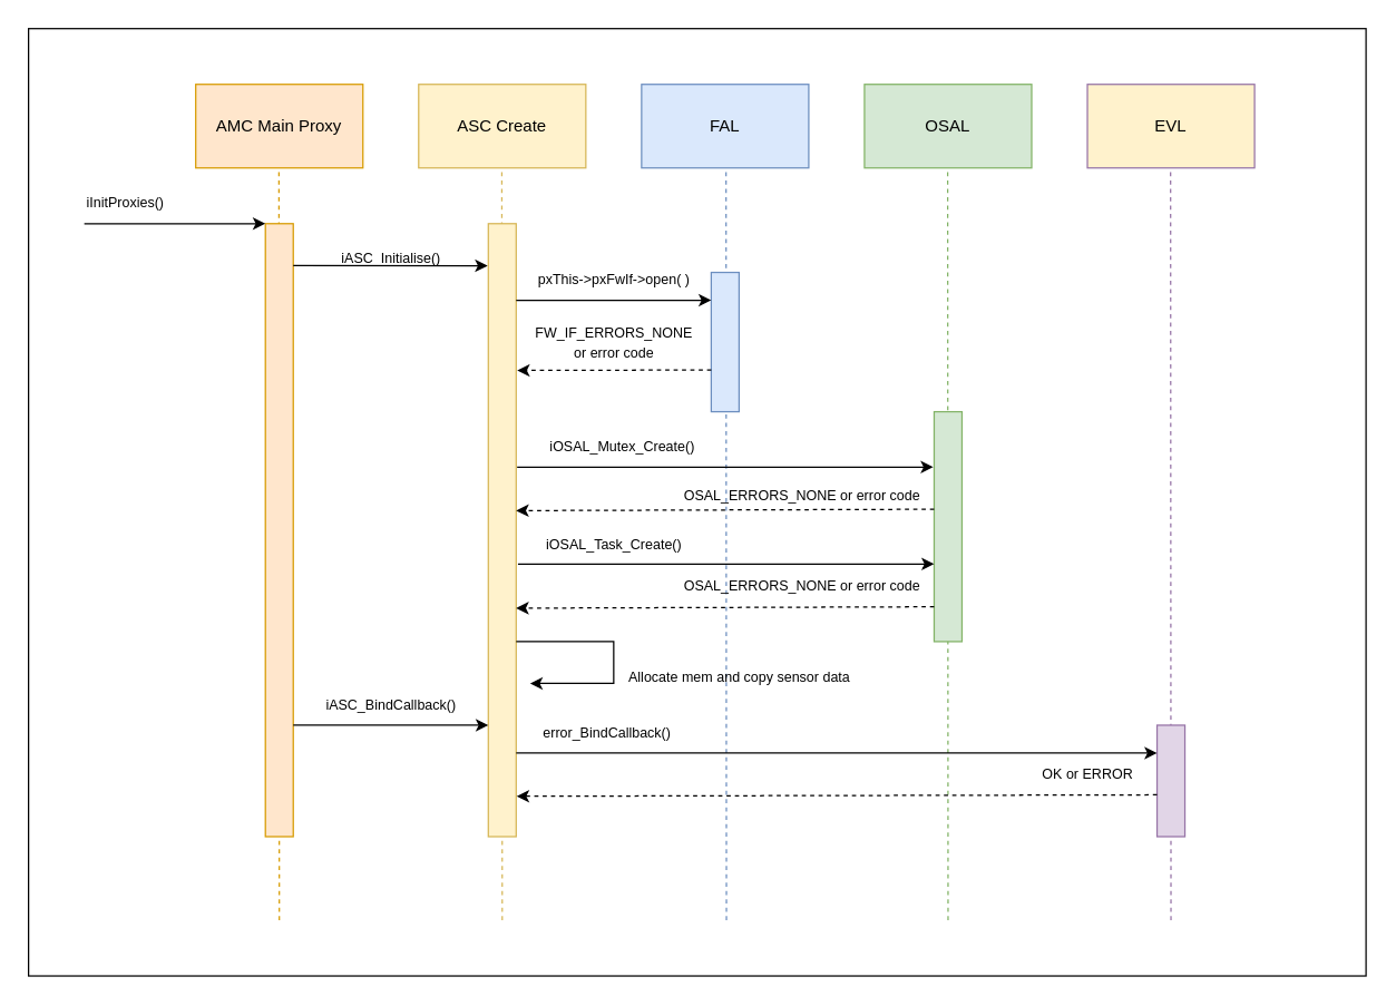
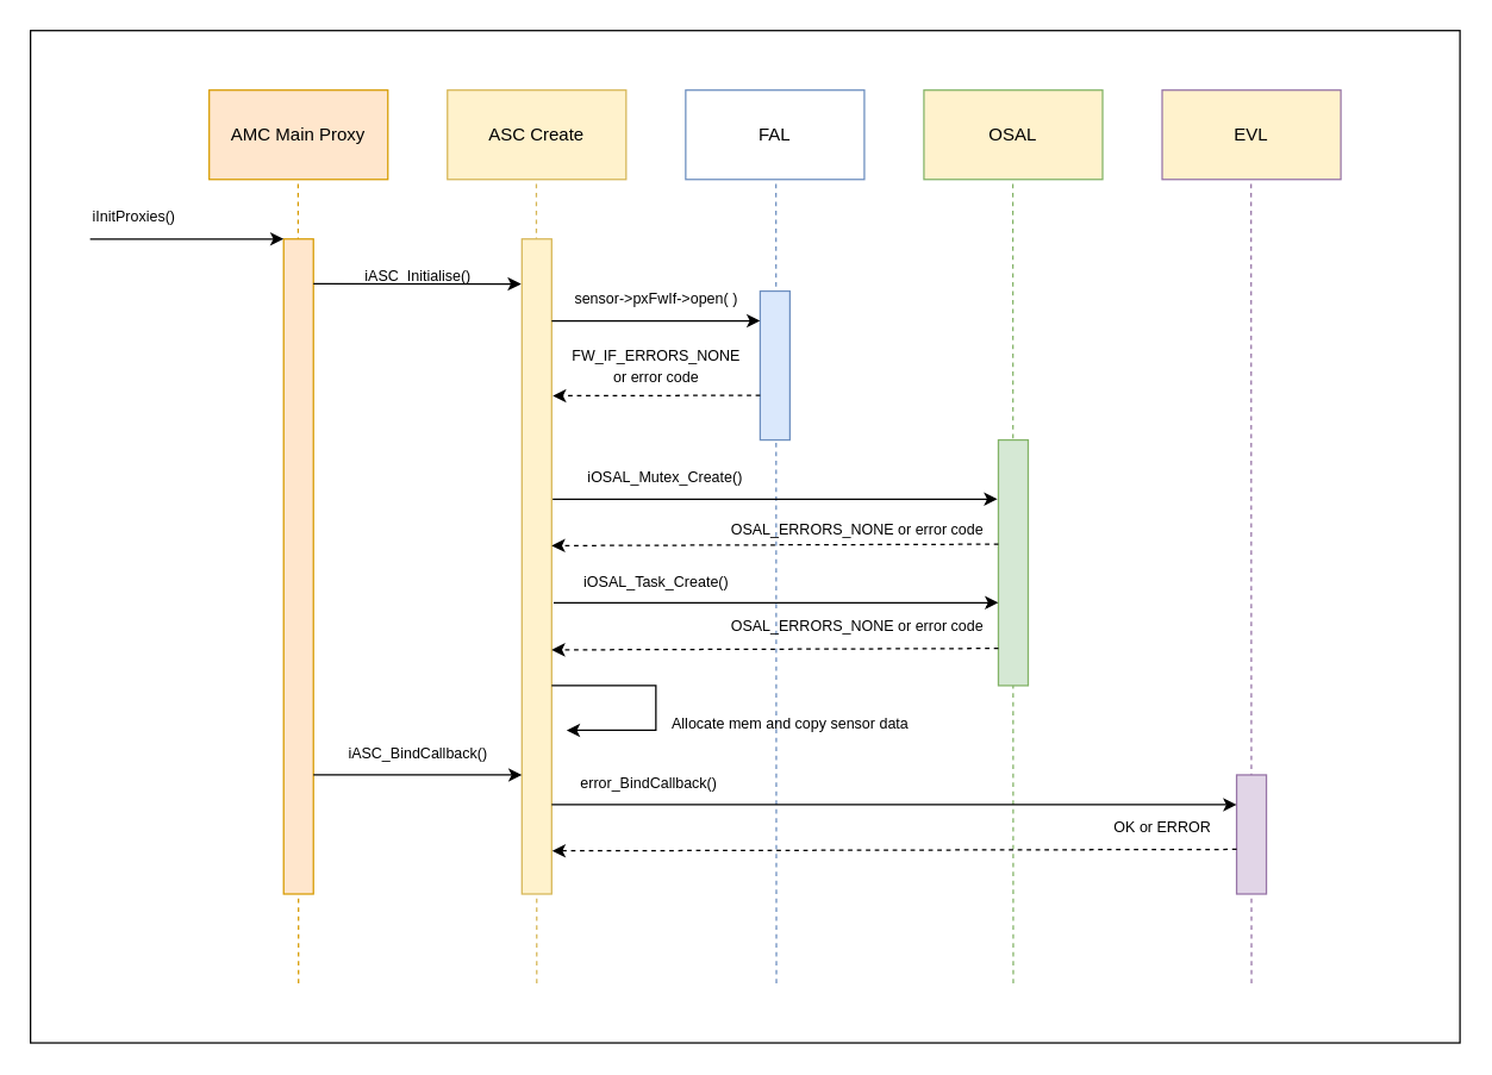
- <mxCell id="11" value="FAL" style="rounded=0;whiteSpace=wrap;html=1;fillColor=#dae8fc;strokeColor=#6c8ebf;" parent="1" vertex="1"><mxGeometry x="460" y="60" width="120" height="60" as="geometry" /></mxCell>
+ <mxCell id="11" value="FAL" style="rounded=0;whiteSpace=wrap;html=1;fillColor=#ffffff;strokeColor=#6c8ebf;" parent="1" vertex="1"><mxGeometry x="460" y="60" width="120" height="60" as="geometry" /></mxCell>
- <mxCell id="10" value="OSAL" style="rounded=0;whiteSpace=wrap;html=1;fillColor=#d5e8d4;strokeColor=#82b366;" parent="1" vertex="1"><mxGeometry x="620" y="60" width="120" height="60" as="geometry" /></mxCell>
+ <mxCell id="10" value="OSAL" style="rounded=0;whiteSpace=wrap;html=1;fillColor=#fff2cc;strokeColor=#82b366;" parent="1" vertex="1"><mxGeometry x="620" y="60" width="120" height="60" as="geometry" /></mxCell>
- <mxCell id="35" value="&lt;font style=&quot;font-size: 10px;&quot;&gt;pxThis-&amp;gt;pxFwIf-&amp;gt;open(&amp;nbsp;)&lt;/font&gt;" style="text;html=1;align=center;verticalAlign=middle;resizable=0;points=[];autosize=1;strokeColor=none;fillColor=none;" parent="1" vertex="1"><mxGeometry x="375" y="185" width="130" height="30" as="geometry" /></mxCell>
+ <mxCell id="35" value="&lt;font style=&quot;font-size: 10px;&quot;&gt;sensor-&amp;gt;pxFwIf-&amp;gt;open(&amp;nbsp;)&lt;/font&gt;" style="text;html=1;align=center;verticalAlign=middle;resizable=0;points=[];autosize=1;strokeColor=none;fillColor=none;" parent="1" vertex="1"><mxGeometry x="375" y="185" width="130" height="30" as="geometry" /></mxCell>
